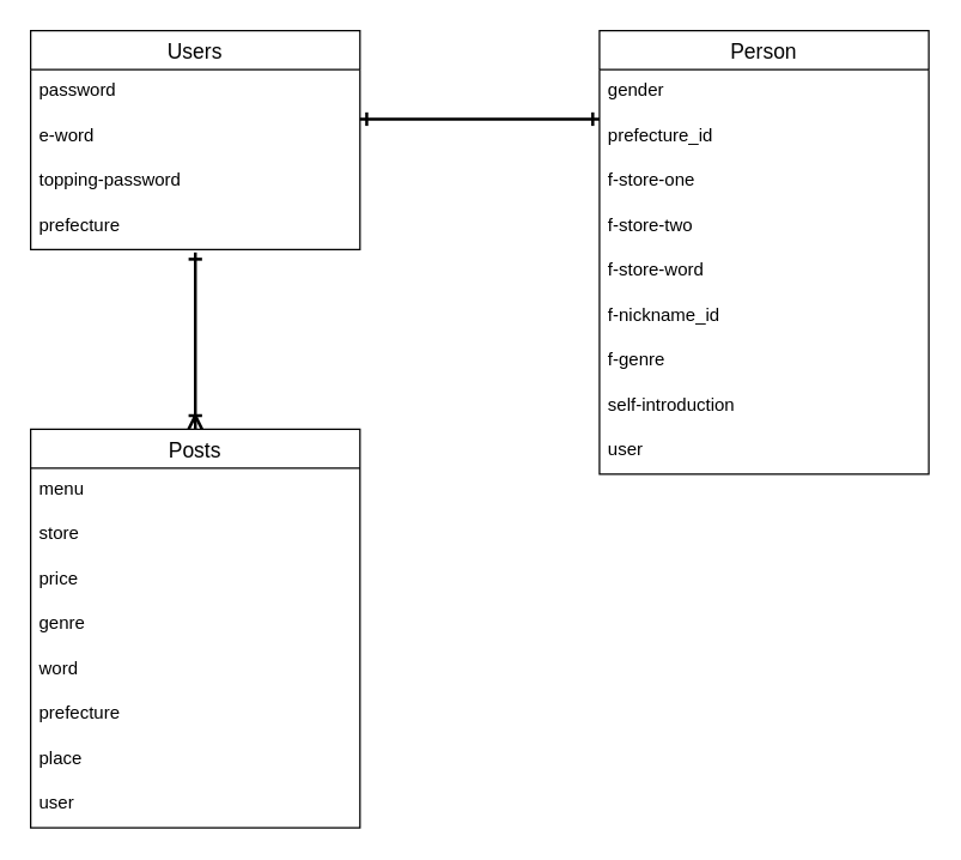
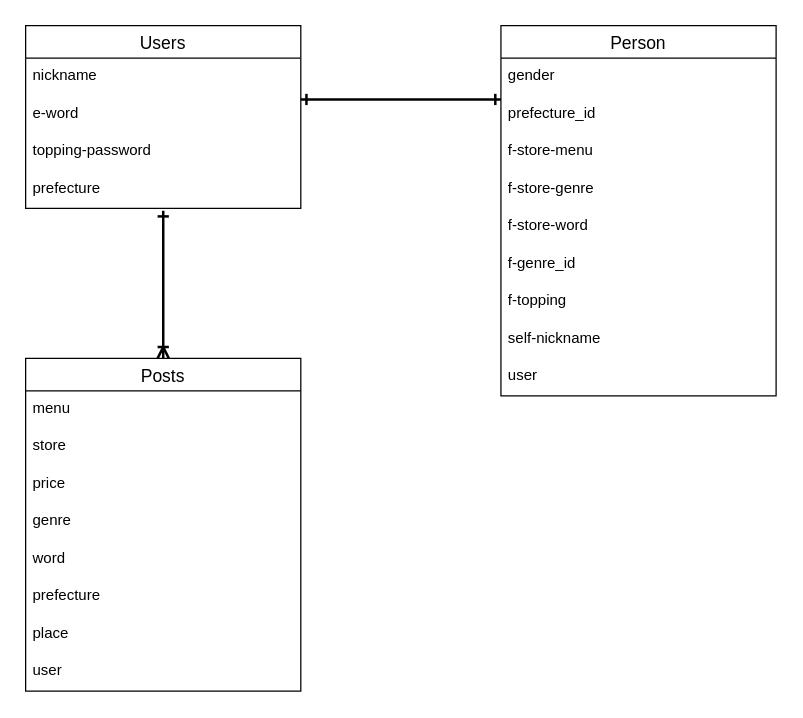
- <mxCell id="3" value="password" style="text;strokeColor=none;fillColor=none;spacingLeft=4;spacingRight=4;overflow=hidden;rotatable=0;points=[[0,0.5],[1,0.5]];portConstraint=eastwest;fontSize=12;" parent="2" vertex="1"><mxGeometry y="26" width="220" height="30" as="geometry" /></mxCell>
+ <mxCell id="3" value="nickname" style="text;strokeColor=none;fillColor=none;spacingLeft=4;spacingRight=4;overflow=hidden;rotatable=0;points=[[0,0.5],[1,0.5]];portConstraint=eastwest;fontSize=12;" parent="2" vertex="1"><mxGeometry y="26" width="220" height="30" as="geometry" /></mxCell>
- <mxCell id="10" value="f-store-one" style="text;strokeColor=none;fillColor=none;spacingLeft=4;spacingRight=4;overflow=hidden;rotatable=0;points=[[0,0.5],[1,0.5]];portConstraint=eastwest;fontSize=12;movable=1;resizable=1;deletable=1;editable=1;connectable=1;" parent="7" vertex="1"><mxGeometry y="86" width="220" height="30" as="geometry" /></mxCell>
+ <mxCell id="10" value="f-store-menu" style="text;strokeColor=none;fillColor=none;spacingLeft=4;spacingRight=4;overflow=hidden;rotatable=0;points=[[0,0.5],[1,0.5]];portConstraint=eastwest;fontSize=12;movable=1;resizable=1;deletable=1;editable=1;connectable=1;" parent="7" vertex="1"><mxGeometry y="86" width="220" height="30" as="geometry" /></mxCell>
- <mxCell id="11" value="f-store-two" style="text;strokeColor=none;fillColor=none;spacingLeft=4;spacingRight=4;overflow=hidden;rotatable=0;points=[[0,0.5],[1,0.5]];portConstraint=eastwest;fontSize=12;movable=1;resizable=1;deletable=1;editable=1;connectable=1;" parent="7" vertex="1"><mxGeometry y="116" width="220" height="30" as="geometry" /></mxCell>
+ <mxCell id="11" value="f-store-genre" style="text;strokeColor=none;fillColor=none;spacingLeft=4;spacingRight=4;overflow=hidden;rotatable=0;points=[[0,0.5],[1,0.5]];portConstraint=eastwest;fontSize=12;movable=1;resizable=1;deletable=1;editable=1;connectable=1;" parent="7" vertex="1"><mxGeometry y="116" width="220" height="30" as="geometry" /></mxCell>
- <mxCell id="13" value="f-nickname_id" style="text;strokeColor=none;fillColor=none;spacingLeft=4;spacingRight=4;overflow=hidden;rotatable=0;points=[[0,0.5],[1,0.5]];portConstraint=eastwest;fontSize=12;movable=1;resizable=1;deletable=1;editable=1;connectable=1;" parent="7" vertex="1"><mxGeometry y="176" width="220" height="30" as="geometry" /></mxCell>
+ <mxCell id="13" value="f-genre_id" style="text;strokeColor=none;fillColor=none;spacingLeft=4;spacingRight=4;overflow=hidden;rotatable=0;points=[[0,0.5],[1,0.5]];portConstraint=eastwest;fontSize=12;movable=1;resizable=1;deletable=1;editable=1;connectable=1;" parent="7" vertex="1"><mxGeometry y="176" width="220" height="30" as="geometry" /></mxCell>
- <mxCell id="14" value="f-genre" style="text;strokeColor=none;fillColor=none;spacingLeft=4;spacingRight=4;overflow=hidden;rotatable=0;points=[[0,0.5],[1,0.5]];portConstraint=eastwest;fontSize=12;movable=1;resizable=1;deletable=1;editable=1;connectable=1;" parent="7" vertex="1"><mxGeometry y="206" width="220" height="30" as="geometry" /></mxCell>
+ <mxCell id="14" value="f-topping" style="text;strokeColor=none;fillColor=none;spacingLeft=4;spacingRight=4;overflow=hidden;rotatable=0;points=[[0,0.5],[1,0.5]];portConstraint=eastwest;fontSize=12;movable=1;resizable=1;deletable=1;editable=1;connectable=1;" parent="7" vertex="1"><mxGeometry y="206" width="220" height="30" as="geometry" /></mxCell>
- <mxCell id="15" value="self-introduction" style="text;strokeColor=none;fillColor=none;spacingLeft=4;spacingRight=4;overflow=hidden;rotatable=0;points=[[0,0.5],[1,0.5]];portConstraint=eastwest;fontSize=12;movable=1;resizable=1;deletable=1;editable=1;connectable=1;" parent="7" vertex="1"><mxGeometry y="236" width="220" height="30" as="geometry" /></mxCell>
+ <mxCell id="15" value="self-nickname" style="text;strokeColor=none;fillColor=none;spacingLeft=4;spacingRight=4;overflow=hidden;rotatable=0;points=[[0,0.5],[1,0.5]];portConstraint=eastwest;fontSize=12;movable=1;resizable=1;deletable=1;editable=1;connectable=1;" parent="7" vertex="1"><mxGeometry y="236" width="220" height="30" as="geometry" /></mxCell>
